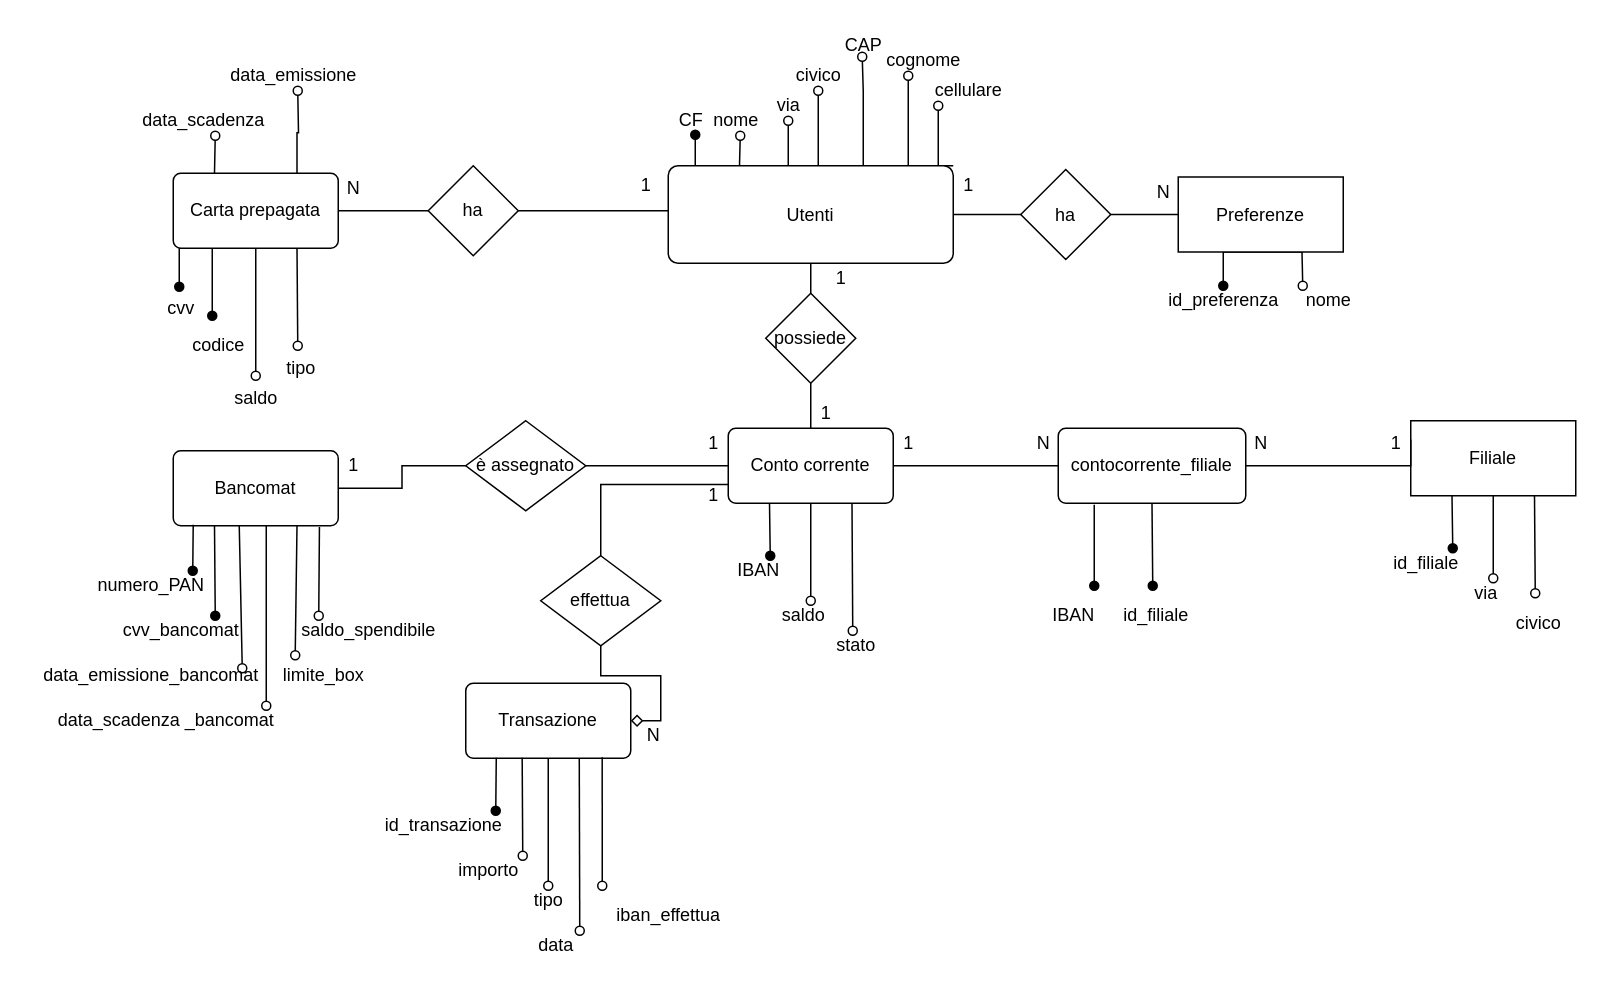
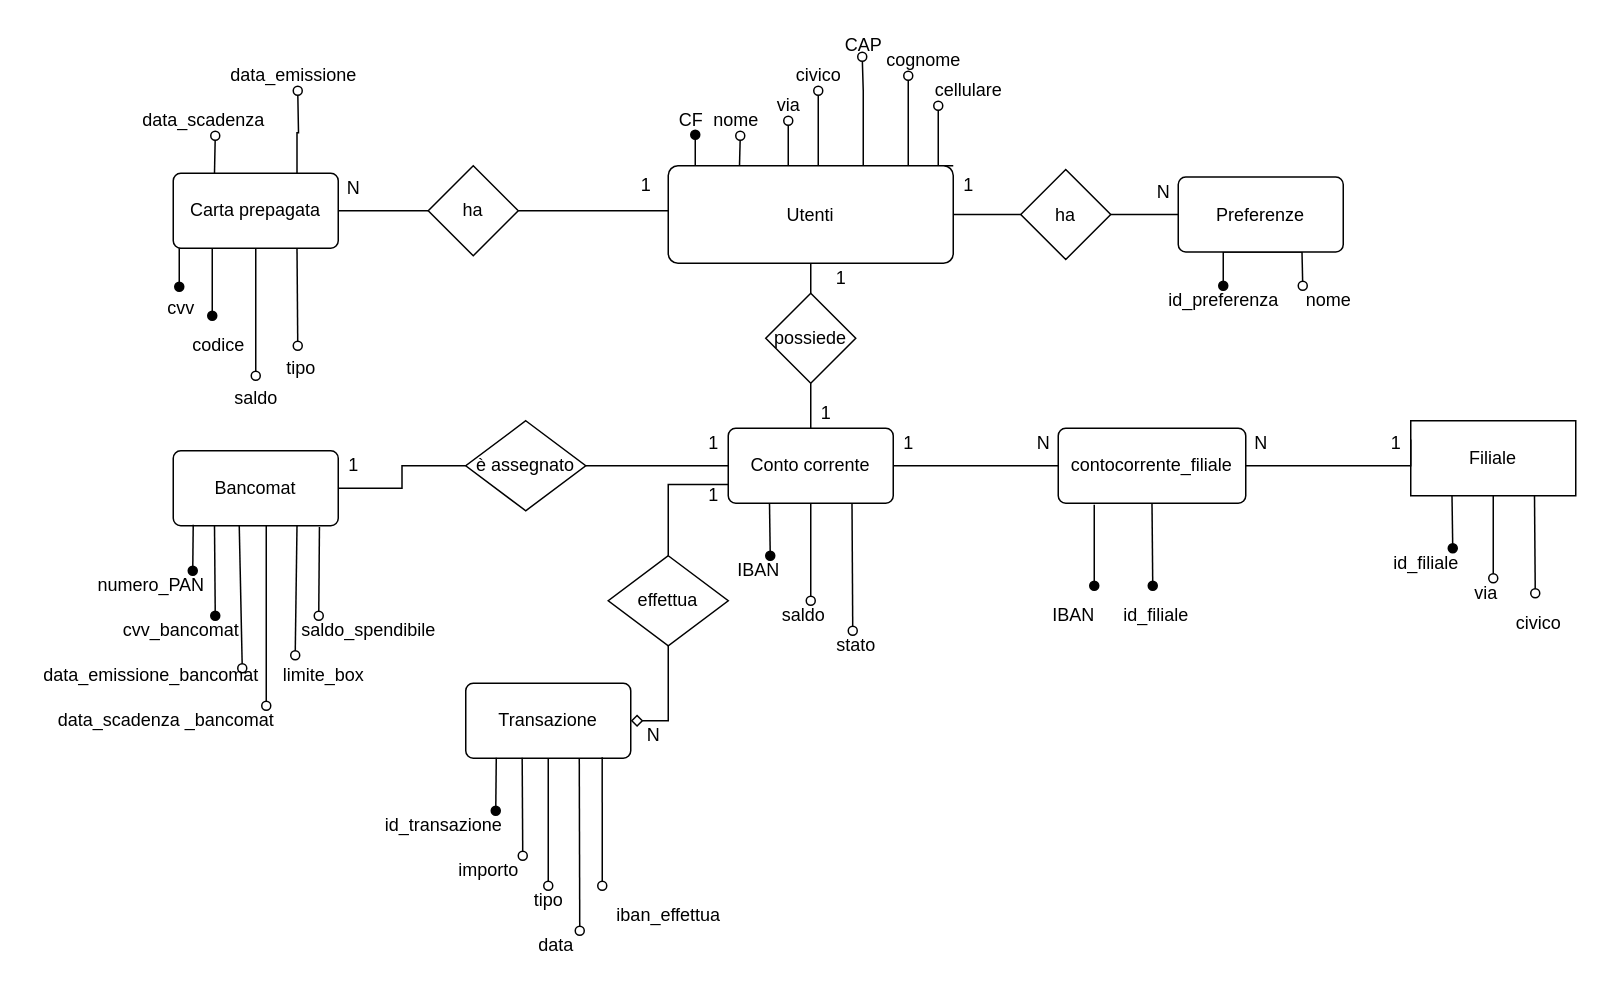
- <mxCell id="14" value="Preferenze" style="arcSize=10;whiteSpace=wrap;html=1;align=center;rounded=0;" parent="1" vertex="1"><mxGeometry x="785" y="117.5" width="110" height="50" as="geometry" /></mxCell>
+ <mxCell id="14" value="Preferenze" style="rounded=1;arcSize=10;whiteSpace=wrap;html=1;align=center;" parent="1" vertex="1"><mxGeometry x="785" y="117.5" width="110" height="50" as="geometry" /></mxCell>
- <mxCell id="48" value="effettua" style="shape=rhombus;perimeter=rhombusPerimeter;whiteSpace=wrap;html=1;align=center;" parent="1" vertex="1"><mxGeometry x="360" y="370" width="80" height="60" as="geometry" /></mxCell>
+ <mxCell id="48" value="effettua" style="shape=rhombus;perimeter=rhombusPerimeter;whiteSpace=wrap;html=1;align=center;" parent="1" vertex="1"><mxGeometry x="405" y="370" width="80" height="60" as="geometry" /></mxCell>
